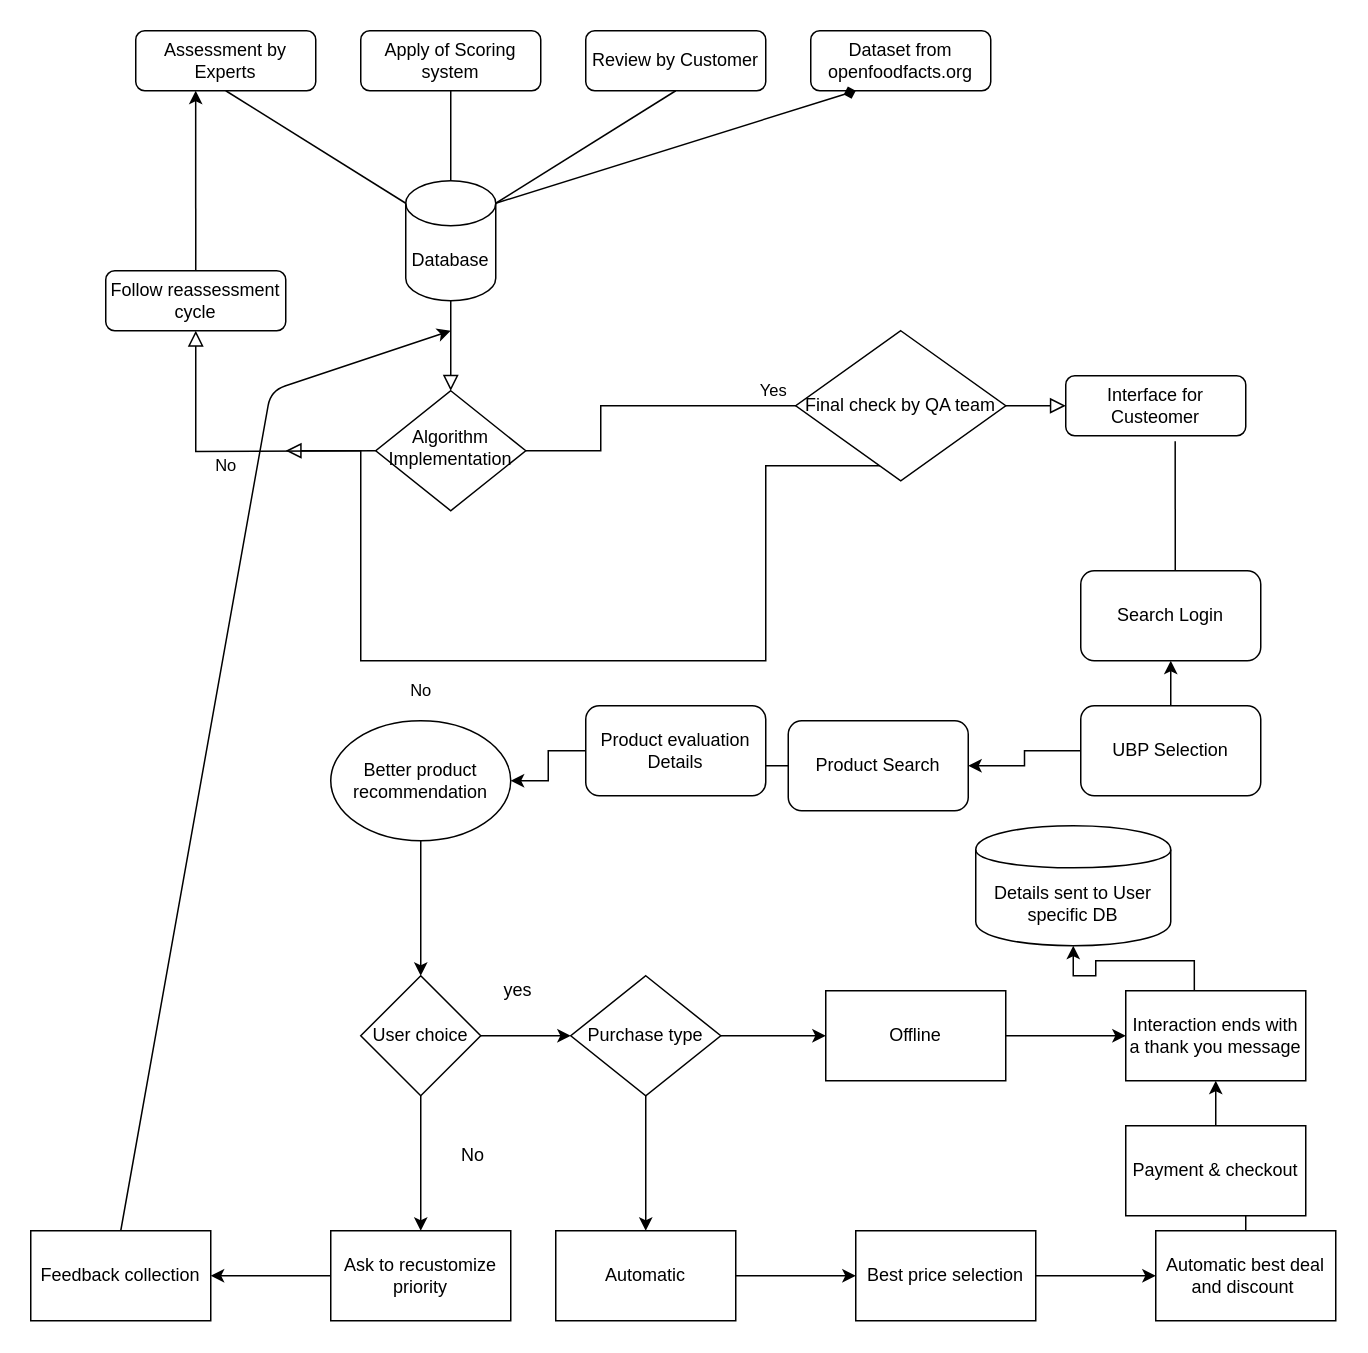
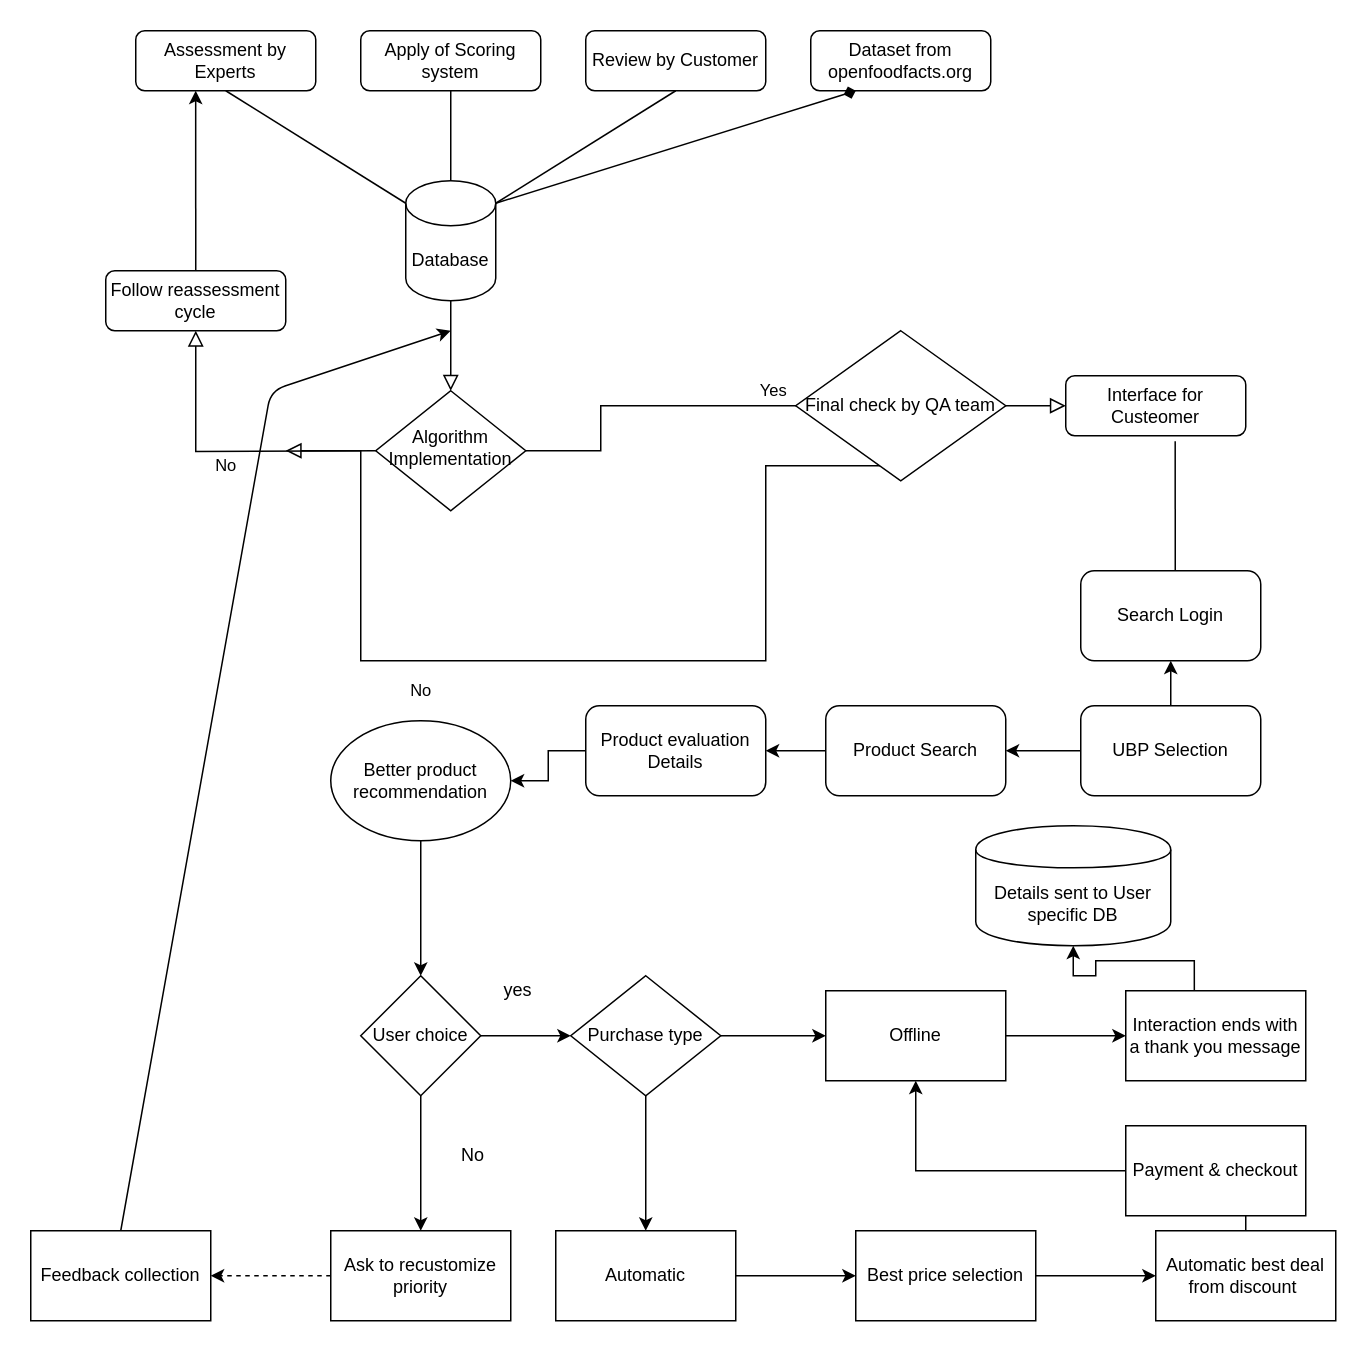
- <mxCell id="25" value="Product Search" style="rounded=1;whiteSpace=wrap;html=1;" vertex="1" parent="1"><mxGeometry x="525" y="480" width="120" height="60" as="geometry" /></mxCell>
+ <mxCell id="25" value="Product Search" style="rounded=1;whiteSpace=wrap;html=1;" vertex="1" parent="1"><mxGeometry x="550" y="470" width="120" height="60" as="geometry" /></mxCell>
- <mxCell id="51" value="" style="edgeStyle=orthogonalEdgeStyle;rounded=0;orthogonalLoop=1;jettySize=auto;html=1;" edge="1" parent="1" source="52" target="45"><mxGeometry relative="1" as="geometry" /></mxCell>
+ <mxCell id="51" value="" style="edgeStyle=orthogonalEdgeStyle;rounded=0;orthogonalLoop=1;jettySize=auto;html=1;" edge="1" parent="1" source="52" target="42"><mxGeometry relative="1" as="geometry" /></mxCell>
- <mxCell id="33" value="" style="edgeStyle=orthogonalEdgeStyle;rounded=0;orthogonalLoop=1;jettySize=auto;html=1;" edge="1" parent="1" source="34" target="53"><mxGeometry relative="1" as="geometry" /></mxCell>
+ <mxCell id="33" value="" style="edgeStyle=orthogonalEdgeStyle;rounded=0;orthogonalLoop=1;jettySize=auto;html=1;dashed=1;" edge="1" parent="1" source="34" target="53"><mxGeometry relative="1" as="geometry" /></mxCell>
- <mxCell id="50" value="&lt;span&gt;Automatic best deal and discount&amp;nbsp;&lt;/span&gt;" style="whiteSpace=wrap;html=1;" vertex="1" parent="1"><mxGeometry x="770" y="820" width="120" height="60" as="geometry" /></mxCell>
+ <mxCell id="50" value="&lt;span&gt;Automatic best deal from discount&amp;nbsp;&lt;/span&gt;" style="whiteSpace=wrap;html=1;" vertex="1" parent="1"><mxGeometry x="770" y="820" width="120" height="60" as="geometry" /></mxCell>
